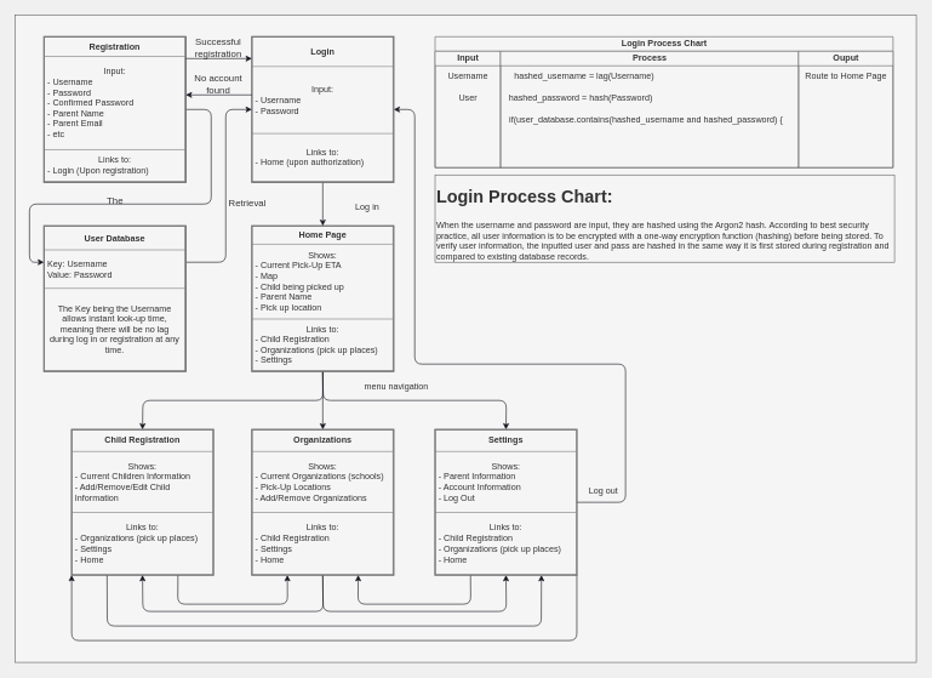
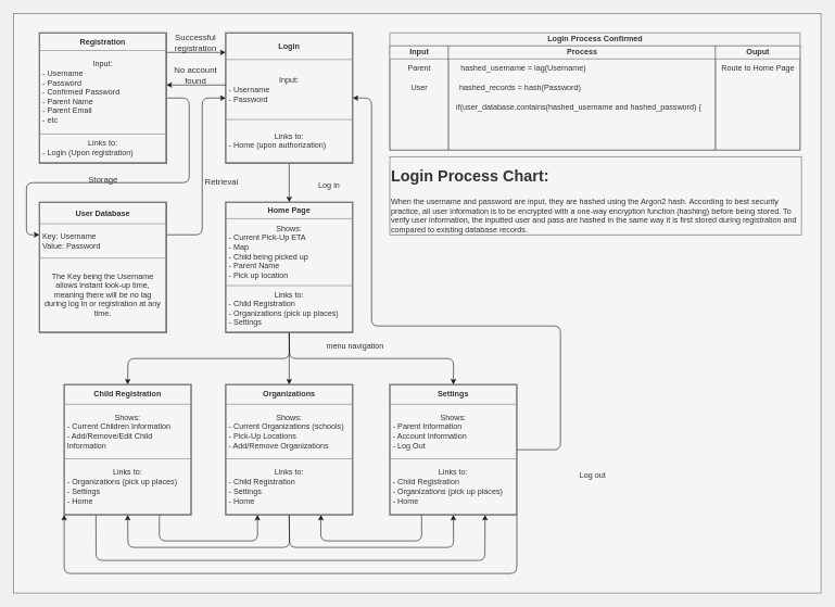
- <mxCell id="19" value="Login Process Chart" style="swimlane;childLayout=stackLayout;resizeParent=1;resizeParentMax=0;startSize=20;html=1;fontColor=#333333;labelBackgroundColor=none;fillColor=#f5f5f5;strokeColor=#666666;" vertex="1" parent="1"><mxGeometry x="598" y="50" width="630" height="180" as="geometry" /></mxCell>
+ <mxCell id="19" value="Login Process Confirmed" style="swimlane;childLayout=stackLayout;resizeParent=1;resizeParentMax=0;startSize=20;html=1;fontColor=#333333;labelBackgroundColor=none;fillColor=#f5f5f5;strokeColor=#666666;" vertex="1" parent="1"><mxGeometry x="598" y="50" width="630" height="180" as="geometry" /></mxCell>
- <mxCell id="21" value="Username" style="text;html=1;align=center;verticalAlign=middle;resizable=0;points=[];autosize=1;strokeColor=none;fillColor=none;fontColor=#333333;labelBackgroundColor=none;" vertex="1" parent="20"><mxGeometry x="5.0" y="20" width="80" height="30" as="geometry" /></mxCell>
+ <mxCell id="21" value="Parent" style="text;html=1;align=center;verticalAlign=middle;resizable=0;points=[];autosize=1;strokeColor=none;fillColor=none;fontColor=#333333;labelBackgroundColor=none;" vertex="1" parent="20"><mxGeometry x="5.0" y="20" width="80" height="30" as="geometry" /></mxCell>
- <mxCell id="25" value="hashed_password = hash(Password)" style="text;html=1;align=center;verticalAlign=middle;resizable=0;points=[];autosize=1;strokeColor=none;fillColor=none;fontColor=#333333;labelBackgroundColor=none;" vertex="1" parent="23"><mxGeometry y="50" width="220" height="30" as="geometry" /></mxCell>
+ <mxCell id="25" value="hashed_records = hash(Password)" style="text;html=1;align=center;verticalAlign=middle;resizable=0;points=[];autosize=1;strokeColor=none;fillColor=none;fontColor=#333333;labelBackgroundColor=none;" vertex="1" parent="23"><mxGeometry y="50" width="220" height="30" as="geometry" /></mxCell>
- <mxCell id="41" value="The" style="text;html=1;align=center;verticalAlign=middle;whiteSpace=wrap;rounded=0;labelBackgroundColor=none;fontSize=13;fillColor=none;fontColor=#333333;strokeColor=none;" vertex="1" parent="1"><mxGeometry x="107.5" y="260" width="100" height="30" as="geometry" /></mxCell>
+ <mxCell id="41" value="Storage" style="text;html=1;align=center;verticalAlign=middle;whiteSpace=wrap;rounded=0;labelBackgroundColor=none;fontSize=13;fillColor=none;fontColor=#333333;strokeColor=none;" vertex="1" parent="1"><mxGeometry x="107.5" y="260" width="100" height="30" as="geometry" /></mxCell>
- <mxCell id="29" value="Log out" style="text;html=1;strokeColor=none;fillColor=none;align=center;verticalAlign=middle;whiteSpace=wrap;rounded=0;fontColor=#333333;labelBackgroundColor=none;" vertex="1" parent="1"><mxGeometry x="800" y="660" width="60" height="30" as="geometry" /></mxCell>
+ <mxCell id="29" value="Log out" style="text;html=1;strokeColor=none;fillColor=none;align=center;verticalAlign=middle;whiteSpace=wrap;rounded=0;fontColor=#333333;labelBackgroundColor=none;" vertex="1" parent="1"><mxGeometry x="880" y="715" width="60" height="30" as="geometry" /></mxCell>
